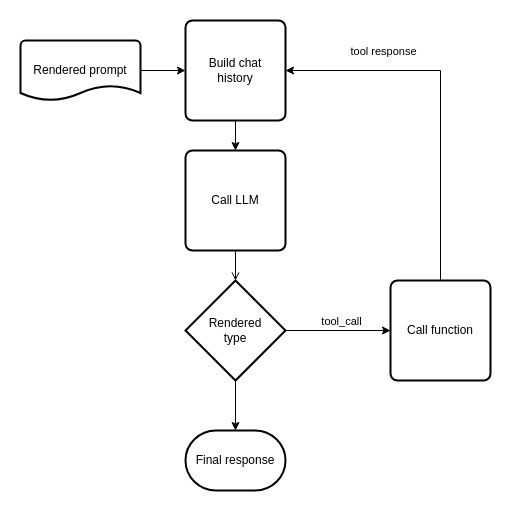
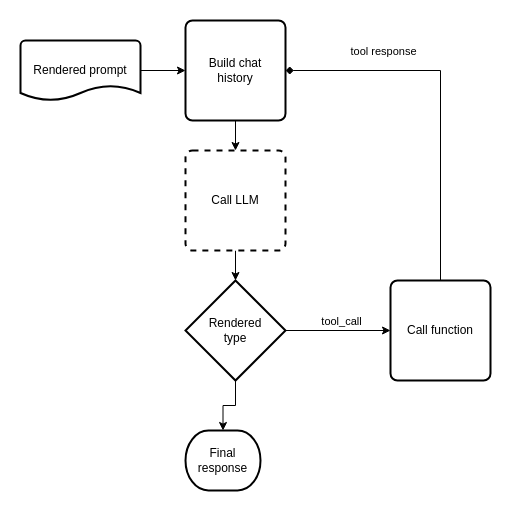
- <mxCell id="10" style="edgeStyle=orthogonalEdgeStyle;rounded=0;orthogonalLoop=1;jettySize=auto;html=1;entryX=1;entryY=0.5;entryDx=0;entryDy=0;exitX=0.5;exitY=0;exitDx=0;exitDy=0;" edge="1" parent="1" source="12" target="14"><mxGeometry relative="1" as="geometry" /></mxCell>
+ <mxCell id="10" style="edgeStyle=orthogonalEdgeStyle;rounded=0;orthogonalLoop=1;jettySize=auto;html=1;entryX=1;entryY=0.5;entryDx=0;entryDy=0;exitX=0.5;exitY=0;exitDx=0;exitDy=0;endArrow=diamond;" edge="1" parent="1" source="12" target="14"><mxGeometry relative="1" as="geometry" /></mxCell>
- <mxCell id="5" value="Call LLM" style="rounded=1;whiteSpace=wrap;html=1;absoluteArcSize=1;arcSize=14;strokeWidth=2;" vertex="1" parent="1"><mxGeometry x="185" y="150" width="100" height="100" as="geometry" /></mxCell>
+ <mxCell id="5" value="Call LLM" style="rounded=1;whiteSpace=wrap;html=1;absoluteArcSize=1;arcSize=14;strokeWidth=2;dashed=1;" vertex="1" parent="1"><mxGeometry x="185" y="150" width="100" height="100" as="geometry" /></mxCell>
- <mxCell id="4" style="edgeStyle=orthogonalEdgeStyle;rounded=0;orthogonalLoop=1;jettySize=auto;html=1;endArrow=open;" edge="1" parent="1" source="5" target="9"><mxGeometry relative="1" as="geometry" /></mxCell>
+ <mxCell id="4" style="edgeStyle=orthogonalEdgeStyle;rounded=0;orthogonalLoop=1;jettySize=auto;html=1;" edge="1" parent="1" source="5" target="9"><mxGeometry relative="1" as="geometry" /></mxCell>
- <mxCell id="15" value="Final response" style="strokeWidth=2;html=1;shape=mxgraph.flowchart.terminator;whiteSpace=wrap;" vertex="1" parent="1"><mxGeometry x="185" y="430" width="100" height="60" as="geometry" /></mxCell>
+ <mxCell id="15" value="Final response" style="strokeWidth=2;html=1;shape=mxgraph.flowchart.terminator;whiteSpace=wrap;" vertex="1" parent="1"><mxGeometry x="185" y="430" width="75" height="60" as="geometry" /></mxCell>
